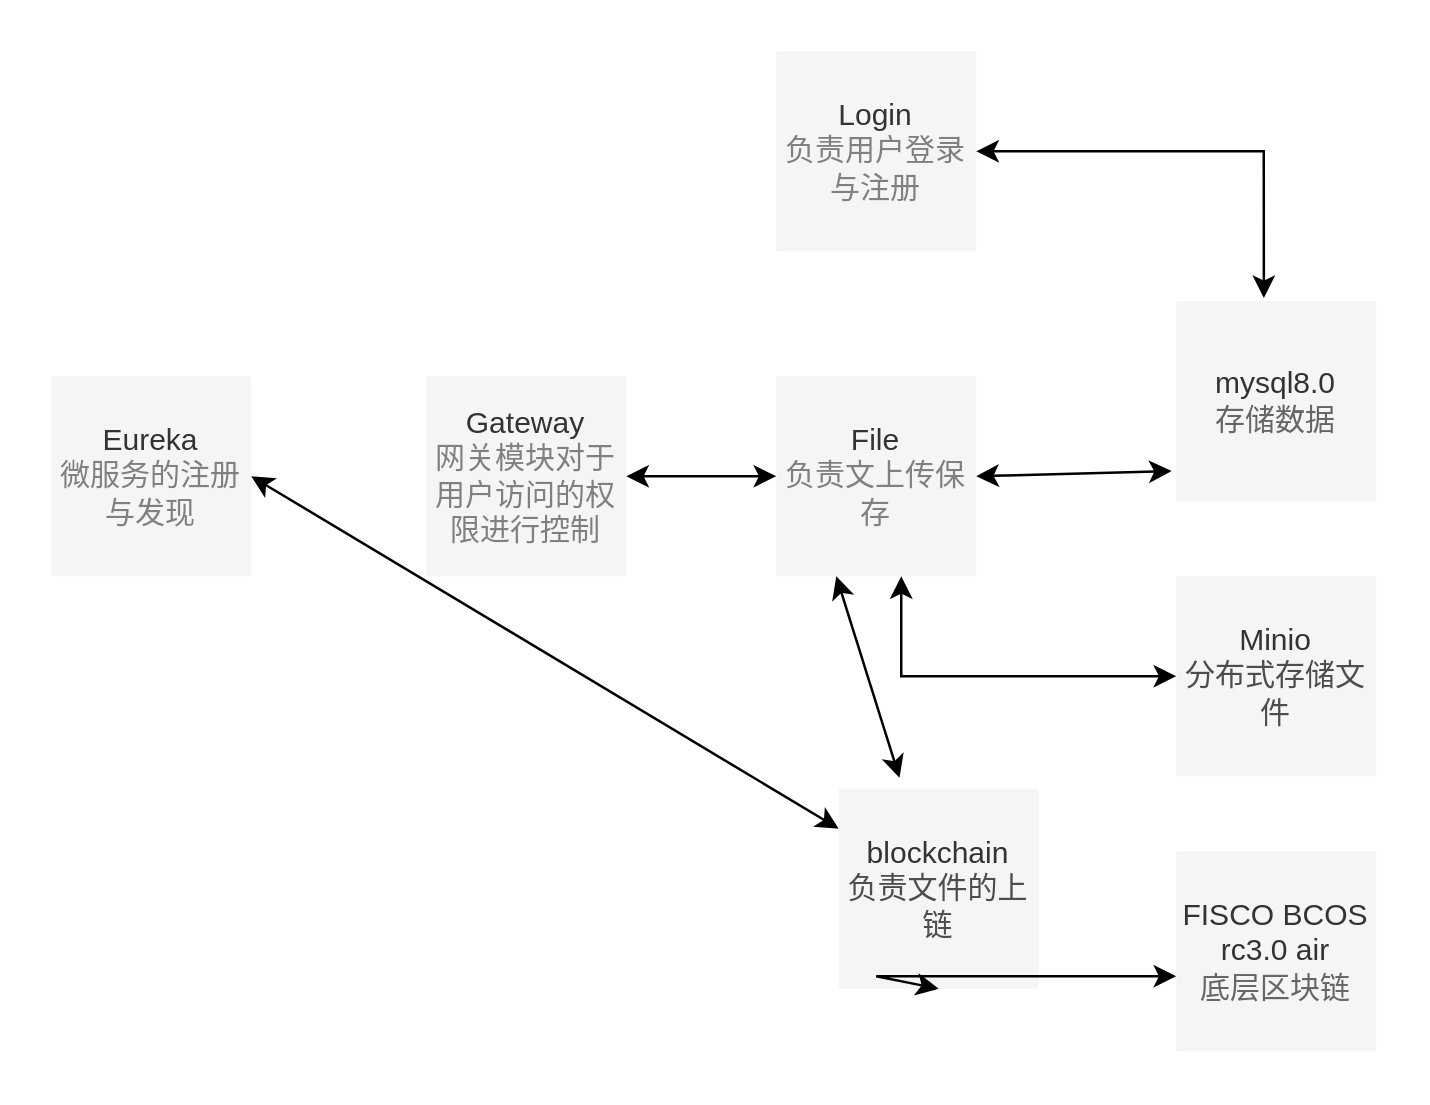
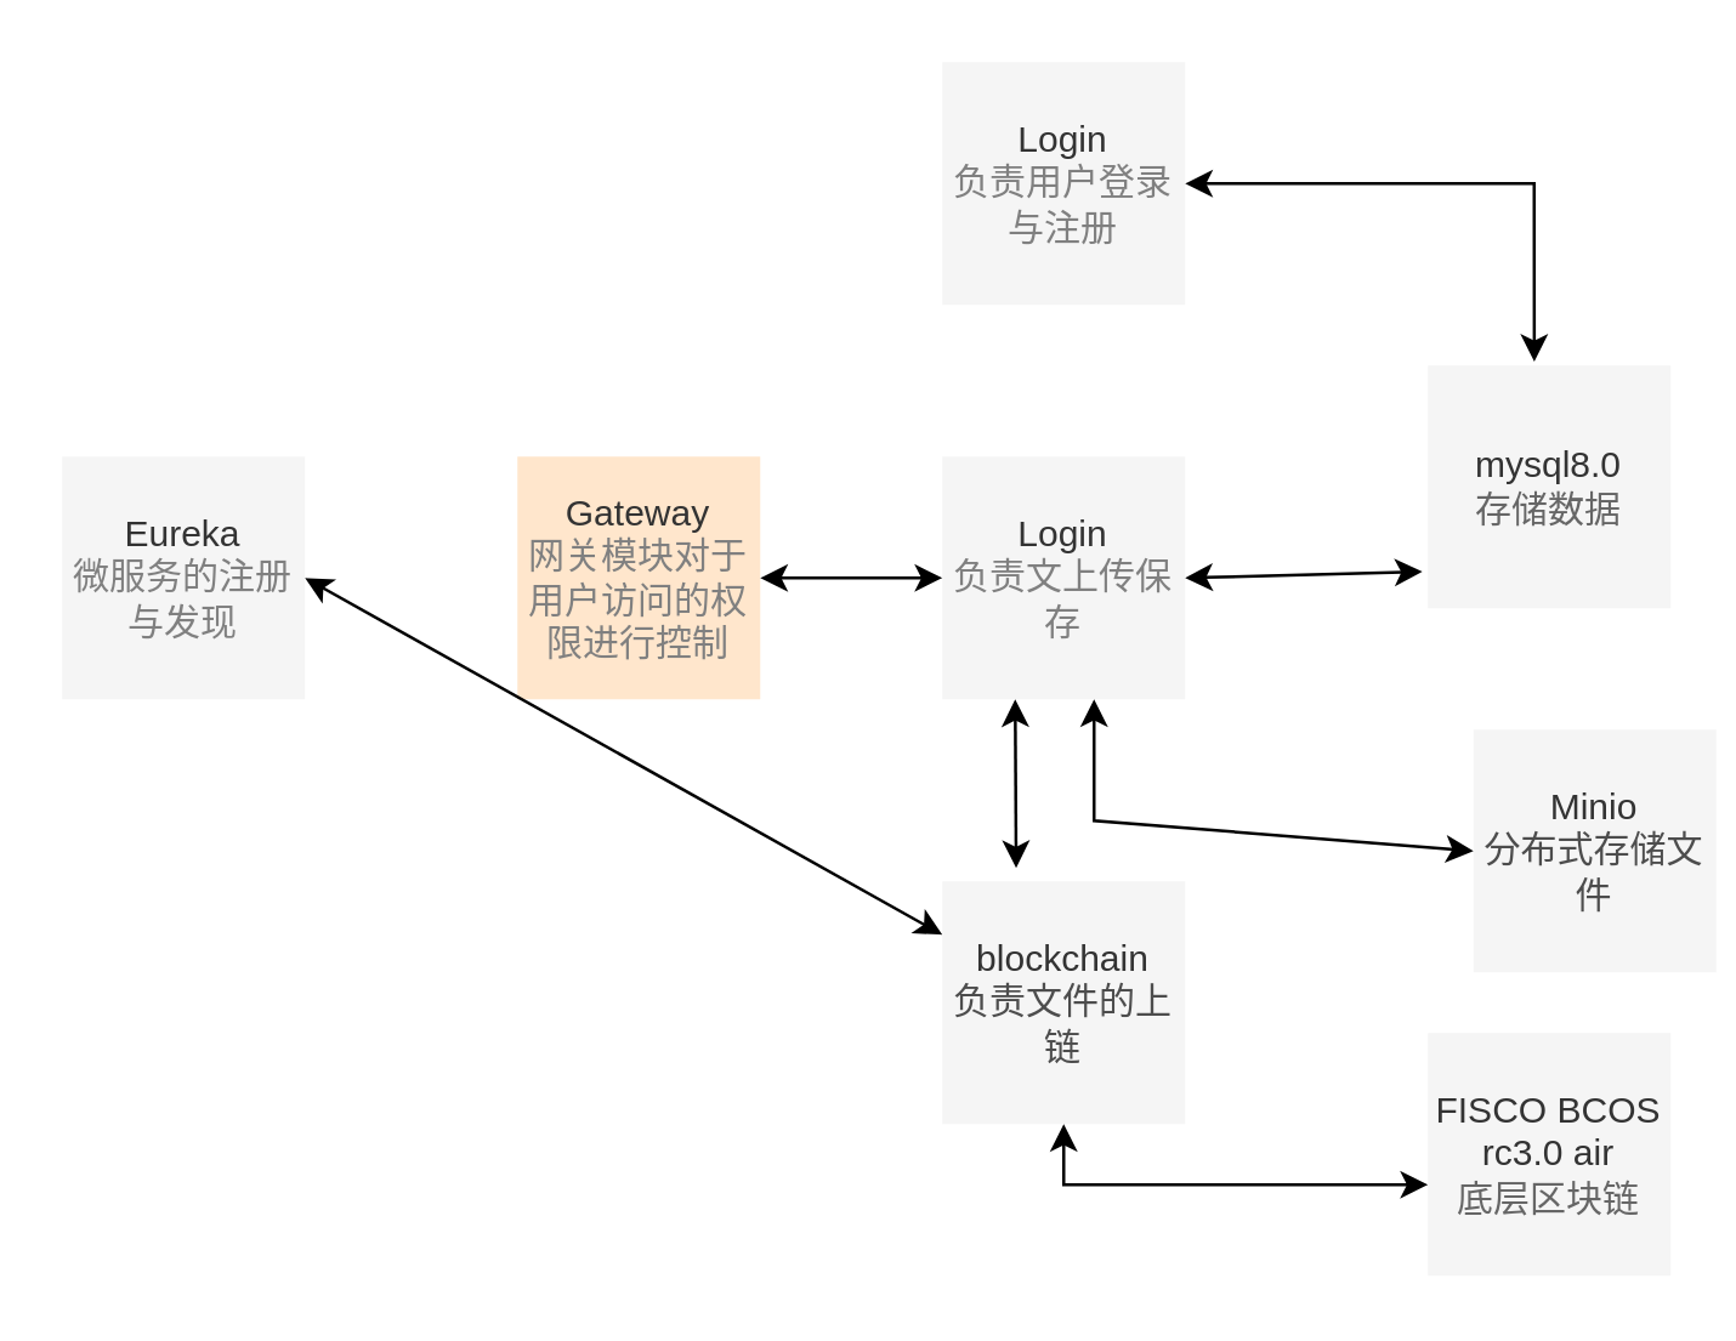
- <mxCell id="3" value="Gateway&lt;br&gt;&lt;font color=&quot;#808080&quot;&gt;网关模块对于用户访问的权限进行控制&lt;/font&gt;" style="whiteSpace=wrap;html=1;aspect=fixed;fillColor=#f5f5f5;strokeColor=none;fontColor=#333333;" vertex="1" parent="1"><mxGeometry x="170" y="150" width="80" height="80" as="geometry" /></mxCell>
+ <mxCell id="3" value="Gateway&lt;br&gt;&lt;font color=&quot;#808080&quot;&gt;网关模块对于用户访问的权限进行控制&lt;/font&gt;" style="whiteSpace=wrap;html=1;aspect=fixed;fillColor=#ffe6cc;strokeColor=none;fontColor=#333333;" vertex="1" parent="1"><mxGeometry x="170" y="150" width="80" height="80" as="geometry" /></mxCell>
- <mxCell id="7" value="File&lt;br&gt;&lt;font color=&quot;#808080&quot;&gt;负责文上传保存&lt;/font&gt;" style="whiteSpace=wrap;html=1;aspect=fixed;fillColor=#f5f5f5;strokeColor=none;fontColor=#333333;" vertex="1" parent="1"><mxGeometry x="310" y="150" width="80" height="80" as="geometry" /></mxCell>
+ <mxCell id="7" value="Login&lt;br&gt;&lt;font color=&quot;#808080&quot;&gt;负责文上传保存&lt;/font&gt;" style="whiteSpace=wrap;html=1;aspect=fixed;fillColor=#f5f5f5;strokeColor=none;fontColor=#333333;" vertex="1" parent="1"><mxGeometry x="310" y="150" width="80" height="80" as="geometry" /></mxCell>
- <mxCell id="11" value="Minio&lt;br&gt;&lt;font color=&quot;#4d4d4d&quot;&gt;分布式存储文件&lt;/font&gt;" style="whiteSpace=wrap;html=1;aspect=fixed;fontColor=#333333;fillColor=#f5f5f5;strokeColor=none;" vertex="1" parent="1"><mxGeometry x="470" y="230" width="80" height="80" as="geometry" /></mxCell>
+ <mxCell id="11" value="Minio&lt;br&gt;&lt;font color=&quot;#4d4d4d&quot;&gt;分布式存储文件&lt;/font&gt;" style="whiteSpace=wrap;html=1;aspect=fixed;fontColor=#333333;fillColor=#f5f5f5;strokeColor=none;" vertex="1" parent="1"><mxGeometry x="485" y="240" width="80" height="80" as="geometry" /></mxCell>
- <mxCell id="13" value="blockchain&lt;br&gt;&lt;font color=&quot;#4d4d4d&quot;&gt;负责文件的上链&lt;/font&gt;" style="whiteSpace=wrap;html=1;aspect=fixed;fontColor=#333333;fillColor=#f5f5f5;strokeColor=none;" vertex="1" parent="1"><mxGeometry x="335" y="315" width="80" height="80" as="geometry" /></mxCell>
+ <mxCell id="13" value="blockchain&lt;br&gt;&lt;font color=&quot;#4d4d4d&quot;&gt;负责文件的上链&lt;/font&gt;" style="whiteSpace=wrap;html=1;aspect=fixed;fontColor=#333333;fillColor=#f5f5f5;strokeColor=none;" vertex="1" parent="1"><mxGeometry x="310" y="290" width="80" height="80" as="geometry" /></mxCell>
